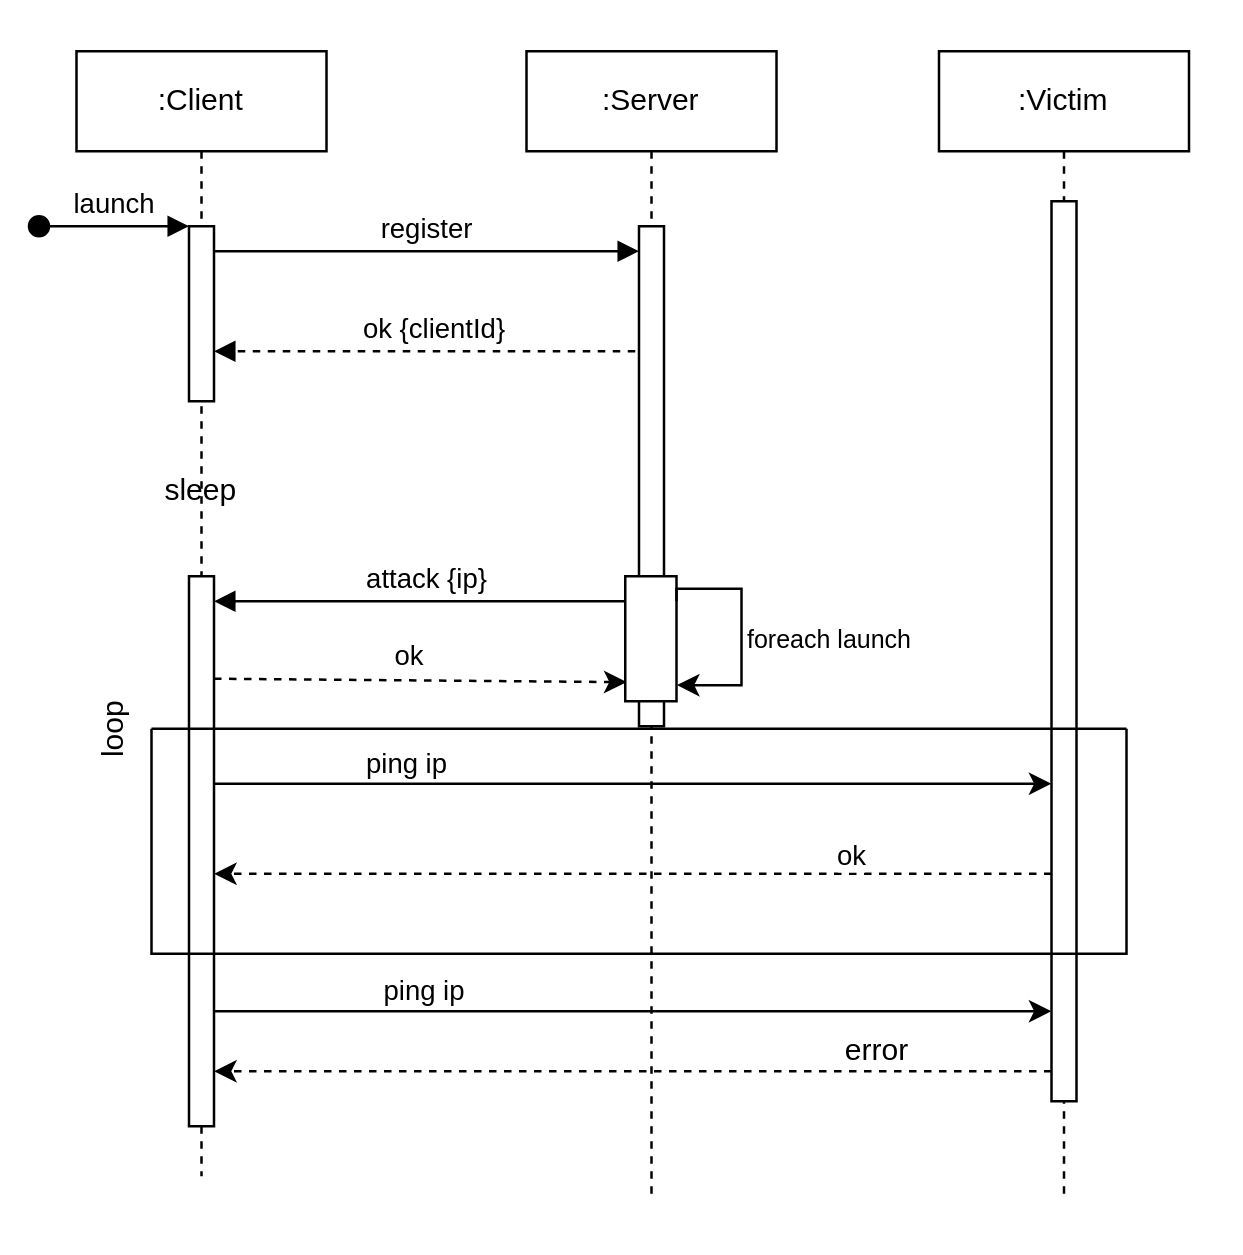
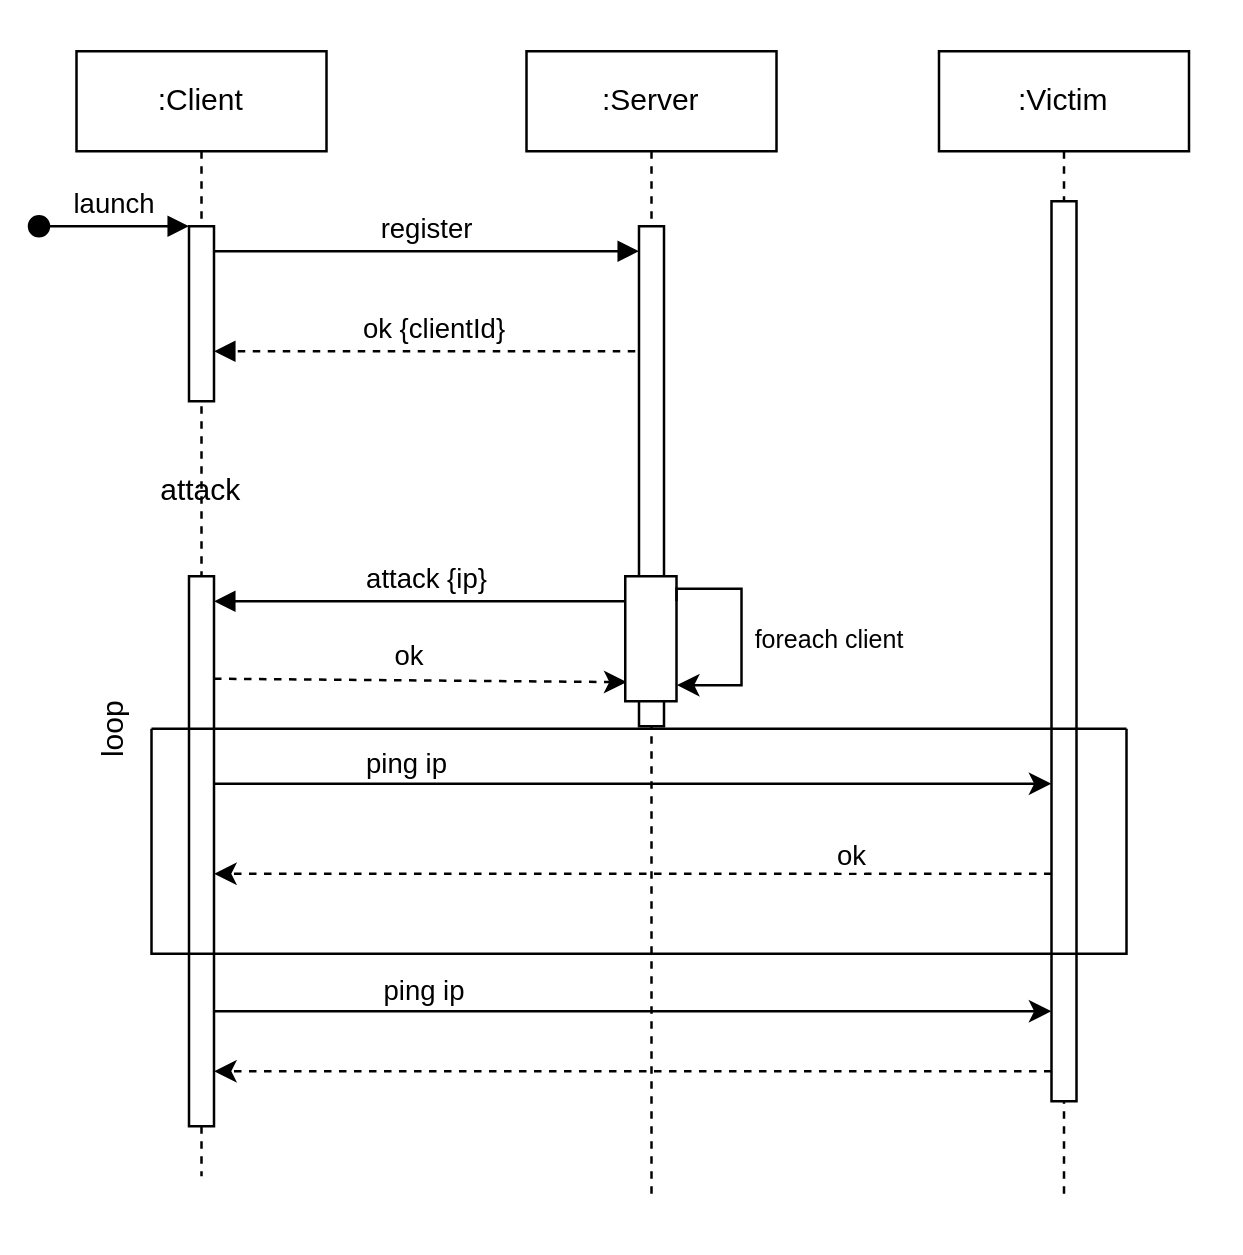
- <mxCell id="12" value="sleep" style="text;html=1;strokeColor=none;fillColor=none;align=center;verticalAlign=middle;whiteSpace=wrap;rounded=0;" parent="1" vertex="1"><mxGeometry x="50" y="181" width="60" height="30" as="geometry" /></mxCell>
+ <mxCell id="12" value="attack" style="text;html=1;strokeColor=none;fillColor=none;align=center;verticalAlign=middle;whiteSpace=wrap;rounded=0;" parent="1" vertex="1"><mxGeometry x="50" y="181" width="60" height="30" as="geometry" /></mxCell>
- <mxCell id="28" value="&lt;span style=&quot;font-size: 10px;&quot;&gt;foreach launch&lt;/span&gt;" style="text;html=1;align=center;verticalAlign=middle;resizable=0;points=[];autosize=1;strokeColor=none;fillColor=none;" vertex="1" parent="1"><mxGeometry x="291" y="240" width="80" height="30" as="geometry" /></mxCell>
+ <mxCell id="28" value="&lt;span style=&quot;font-size: 10px;&quot;&gt;foreach client&lt;/span&gt;" style="text;html=1;align=center;verticalAlign=middle;resizable=0;points=[];autosize=1;strokeColor=none;fillColor=none;" vertex="1" parent="1"><mxGeometry x="291" y="240" width="80" height="30" as="geometry" /></mxCell>
- <mxCell id="22" value="error" style="text;html=1;align=center;verticalAlign=middle;resizable=0;points=[];autosize=1;strokeColor=none;fillColor=none;" parent="1" vertex="1"><mxGeometry x="325" y="405" width="50" height="30" as="geometry" /></mxCell>
